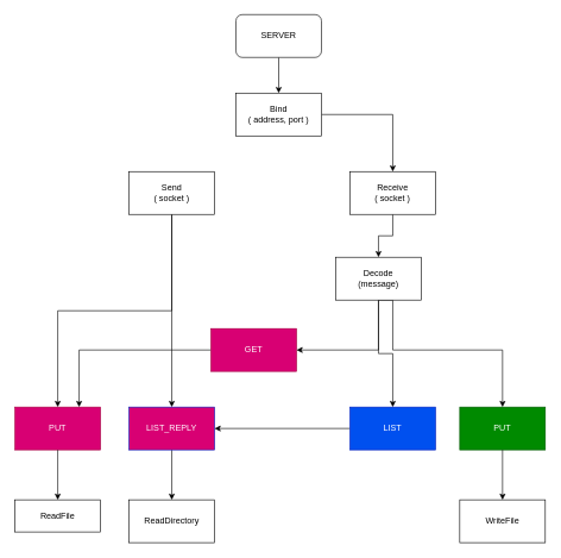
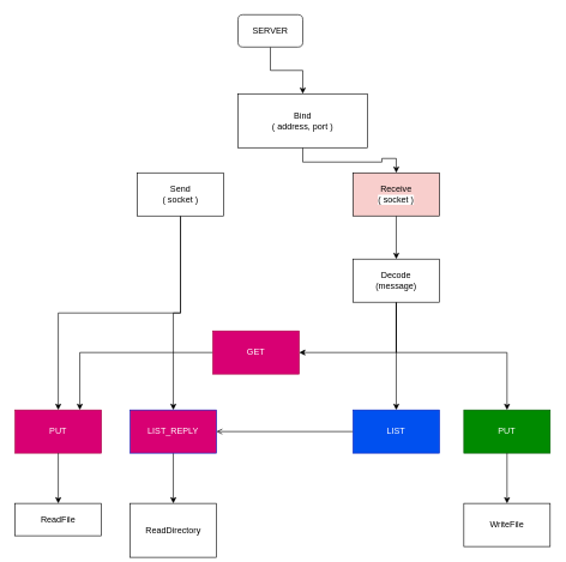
- <mxCell id="3" value="SERVER" style="rounded=1;whiteSpace=wrap;html=1;" parent="1" vertex="1"><mxGeometry x="330" y="20" width="120" height="60" as="geometry" /></mxCell>
+ <mxCell id="3" value="SERVER" style="rounded=1;whiteSpace=wrap;html=1;" parent="1" vertex="1"><mxGeometry x="330" y="20" width="90" height="45" as="geometry" /></mxCell>
- <mxCell id="5" value="Bind &lt;br&gt;( address, port )" style="rounded=0;whiteSpace=wrap;html=1;" parent="1" vertex="1"><mxGeometry x="330" y="130" width="120" height="60" as="geometry" /></mxCell>
+ <mxCell id="5" value="Bind &lt;br&gt;( address, port )" style="rounded=0;whiteSpace=wrap;html=1;" parent="1" vertex="1"><mxGeometry x="330" y="130" width="180" height="75" as="geometry" /></mxCell>
- <mxCell id="10" value="Send&lt;br&gt;( socket )" style="rounded=0;whiteSpace=wrap;html=1;" parent="1" vertex="1"><mxGeometry x="180" y="240" width="120" height="60" as="geometry" /></mxCell>
+ <mxCell id="10" value="Send&lt;br&gt;( socket )" style="rounded=0;whiteSpace=wrap;html=1;" parent="1" vertex="1"><mxGeometry x="190" y="240" width="120" height="60" as="geometry" /></mxCell>
- <mxCell id="7" value="Receive&lt;br style=&quot;color: rgb(0, 0, 0); font-family: Helvetica; font-size: 12px; font-style: normal; font-variant-ligatures: normal; font-variant-caps: normal; font-weight: 400; letter-spacing: normal; orphans: 2; text-align: center; text-indent: 0px; text-transform: none; widows: 2; word-spacing: 0px; -webkit-text-stroke-width: 0px; background-color: rgb(248, 249, 250); text-decoration-thickness: initial; text-decoration-style: initial; text-decoration-color: initial;&quot;&gt;&lt;span style=&quot;color: rgb(0, 0, 0); font-family: Helvetica; font-size: 12px; font-style: normal; font-variant-ligatures: normal; font-variant-caps: normal; font-weight: 400; letter-spacing: normal; orphans: 2; text-align: center; text-indent: 0px; text-transform: none; widows: 2; word-spacing: 0px; -webkit-text-stroke-width: 0px; text-decoration-thickness: initial; text-decoration-style: initial; text-decoration-color: initial; float: none; display: inline !important; background-color: rgb(255, 255, 255);&quot;&gt;( socket )&lt;/span&gt;" style="rounded=0;whiteSpace=wrap;html=1;" parent="1" vertex="1"><mxGeometry x="490" y="240" width="120" height="60" as="geometry" /></mxCell>
+ <mxCell id="7" value="Receive&lt;br style=&quot;color: rgb(0, 0, 0); font-family: Helvetica; font-size: 12px; font-style: normal; font-variant-ligatures: normal; font-variant-caps: normal; font-weight: 400; letter-spacing: normal; orphans: 2; text-align: center; text-indent: 0px; text-transform: none; widows: 2; word-spacing: 0px; -webkit-text-stroke-width: 0px; background-color: rgb(248, 249, 250); text-decoration-thickness: initial; text-decoration-style: initial; text-decoration-color: initial;&quot;&gt;&lt;span style=&quot;color: rgb(0, 0, 0); font-family: Helvetica; font-size: 12px; font-style: normal; font-variant-ligatures: normal; font-variant-caps: normal; font-weight: 400; letter-spacing: normal; orphans: 2; text-align: center; text-indent: 0px; text-transform: none; widows: 2; word-spacing: 0px; -webkit-text-stroke-width: 0px; text-decoration-thickness: initial; text-decoration-style: initial; text-decoration-color: initial; float: none; display: inline !important; background-color: rgb(255, 255, 255);&quot;&gt;( socket )&lt;/span&gt;" style="rounded=0;whiteSpace=wrap;html=1;fillColor=#f8cecc;" parent="1" vertex="1"><mxGeometry x="490" y="240" width="120" height="60" as="geometry" /></mxCell>
- <mxCell id="14" value="Decode&lt;br&gt;(message)" style="rounded=0;whiteSpace=wrap;html=1;" parent="1" vertex="1"><mxGeometry x="470" y="360" width="120" height="60" as="geometry" /></mxCell>
+ <mxCell id="14" value="Decode&lt;br&gt;(message)" style="rounded=0;whiteSpace=wrap;html=1;" parent="1" vertex="1"><mxGeometry x="490" y="360" width="120" height="60" as="geometry" /></mxCell>
- <mxCell id="18" style="edgeStyle=orthogonalEdgeStyle;rounded=0;orthogonalLoop=1;jettySize=auto;html=1;exitX=0;exitY=0.5;exitDx=0;exitDy=0;entryX=1;entryY=0.5;entryDx=0;entryDy=0;fontSize=18;" parent="1" source="19" target="26" edge="1"><mxGeometry relative="1" as="geometry" /></mxCell>
+ <mxCell id="18" style="edgeStyle=orthogonalEdgeStyle;rounded=0;orthogonalLoop=1;jettySize=auto;html=1;exitX=0;exitY=0.5;exitDx=0;exitDy=0;entryX=1;entryY=0.5;entryDx=0;entryDy=0;fontSize=18;endArrow=open;" parent="1" source="19" target="26" edge="1"><mxGeometry relative="1" as="geometry" /></mxCell>
- <mxCell id="20" value="ReadDirectory" style="rounded=0;whiteSpace=wrap;html=1;" parent="1" vertex="1"><mxGeometry x="180" y="700" width="120" height="60" as="geometry" /></mxCell>
+ <mxCell id="20" value="ReadDirectory" style="rounded=0;whiteSpace=wrap;html=1;" parent="1" vertex="1"><mxGeometry x="180" y="700" width="120" height="75" as="geometry" /></mxCell>
